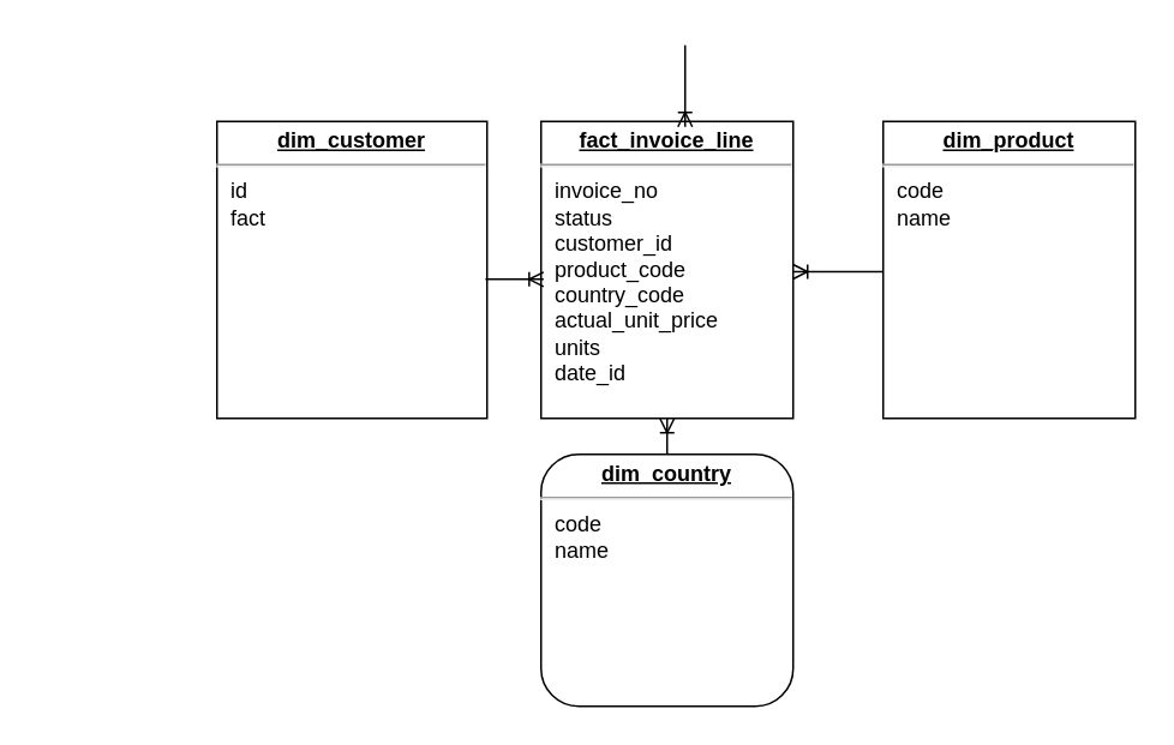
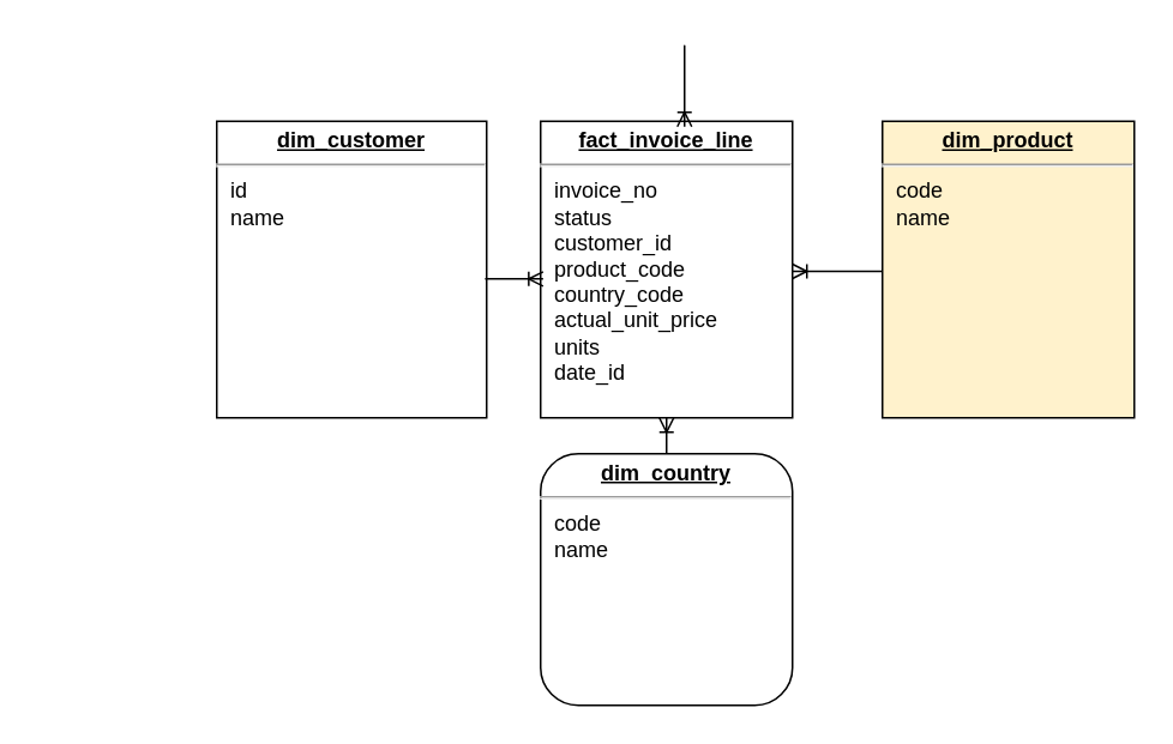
- <mxCell id="5" value="&lt;p style=&quot;margin: 0px ; margin-top: 4px ; text-align: center ; text-decoration: underline&quot;&gt;&lt;b&gt;dim_customer&lt;/b&gt;&lt;/p&gt;&lt;hr&gt;&lt;p style=&quot;margin: 0px ; margin-left: 8px&quot;&gt;id&lt;/p&gt;&lt;p style=&quot;margin: 0px ; margin-left: 8px&quot;&gt;fact&lt;/p&gt;&lt;p style=&quot;margin: 0px ; margin-left: 8px&quot;&gt;&lt;br&gt;&lt;/p&gt;" style="verticalAlign=top;align=left;overflow=fill;fontSize=12;fontFamily=Helvetica;html=1;rounded=0;shadow=0;comic=0;labelBackgroundColor=none;strokeWidth=1" parent="1" vertex="1"><mxGeometry x="120" y="67" width="150" height="165" as="geometry" /></mxCell>
+ <mxCell id="5" value="&lt;p style=&quot;margin: 0px ; margin-top: 4px ; text-align: center ; text-decoration: underline&quot;&gt;&lt;b&gt;dim_customer&lt;/b&gt;&lt;/p&gt;&lt;hr&gt;&lt;p style=&quot;margin: 0px ; margin-left: 8px&quot;&gt;id&lt;/p&gt;&lt;p style=&quot;margin: 0px ; margin-left: 8px&quot;&gt;name&lt;/p&gt;&lt;p style=&quot;margin: 0px ; margin-left: 8px&quot;&gt;&lt;br&gt;&lt;/p&gt;" style="verticalAlign=top;align=left;overflow=fill;fontSize=12;fontFamily=Helvetica;html=1;rounded=0;shadow=0;comic=0;labelBackgroundColor=none;strokeWidth=1" parent="1" vertex="1"><mxGeometry x="120" y="67" width="150" height="165" as="geometry" /></mxCell>
- <mxCell id="2" value="&lt;p style=&quot;margin: 0px ; margin-top: 4px ; text-align: center ; text-decoration: underline&quot;&gt;&lt;b&gt;dim_product&lt;/b&gt;&lt;/p&gt;&lt;hr&gt;&lt;p style=&quot;margin: 0px ; margin-left: 8px&quot;&gt;code&lt;/p&gt;&lt;p style=&quot;margin: 0px ; margin-left: 8px&quot;&gt;name&lt;/p&gt;" style="verticalAlign=top;align=left;overflow=fill;fontSize=12;fontFamily=Helvetica;html=1;rounded=0;shadow=0;comic=0;labelBackgroundColor=none;strokeWidth=1" parent="1" vertex="1"><mxGeometry x="490" y="67" width="140" height="165" as="geometry" /></mxCell>
+ <mxCell id="2" value="&lt;p style=&quot;margin: 0px ; margin-top: 4px ; text-align: center ; text-decoration: underline&quot;&gt;&lt;b&gt;dim_product&lt;/b&gt;&lt;/p&gt;&lt;hr&gt;&lt;p style=&quot;margin: 0px ; margin-left: 8px&quot;&gt;code&lt;/p&gt;&lt;p style=&quot;margin: 0px ; margin-left: 8px&quot;&gt;name&lt;/p&gt;" style="verticalAlign=top;align=left;overflow=fill;fontSize=12;fontFamily=Helvetica;html=1;rounded=0;shadow=0;comic=0;labelBackgroundColor=none;strokeWidth=1;fillColor=#fff2cc;" parent="1" vertex="1"><mxGeometry x="490" y="67" width="140" height="165" as="geometry" /></mxCell>
